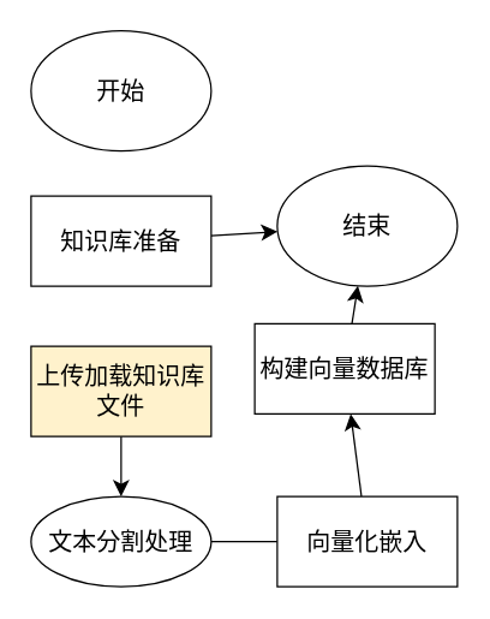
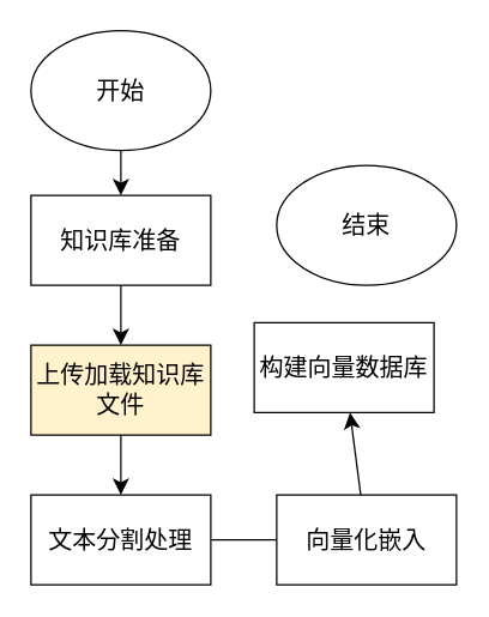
+ <mxCell id="2" value="" style="edgeStyle=none;curved=1;rounded=0;orthogonalLoop=1;jettySize=auto;html=1;fontSize=12;startSize=8;endSize=8;" edge="1" parent="1" source="3" target="5"><mxGeometry relative="1" as="geometry" /></mxCell>
- <mxCell id="4" value="" style="edgeStyle=none;curved=1;rounded=0;orthogonalLoop=1;jettySize=auto;html=1;fontSize=12;startSize=8;endSize=8;" edge="1" parent="1" source="5" target="14"><mxGeometry relative="1" as="geometry" /></mxCell>
+ <mxCell id="4" value="" style="edgeStyle=none;curved=1;rounded=0;orthogonalLoop=1;jettySize=auto;html=1;fontSize=12;startSize=8;endSize=8;" edge="1" parent="1" source="5" target="7"><mxGeometry relative="1" as="geometry" /></mxCell>
- <mxCell id="12" value="" style="edgeStyle=none;curved=1;rounded=0;orthogonalLoop=1;jettySize=auto;html=1;fontSize=12;startSize=8;endSize=8;" edge="1" parent="1" source="13" target="14"><mxGeometry relative="1" as="geometry" /></mxCell>
- <mxCell id="9" value="&lt;font style=&quot;font-size: 16px;&quot;&gt;文本分割处理&lt;/font&gt;" style="ellipse;whiteSpace=wrap;html=1;" vertex="1" parent="1"><mxGeometry x="20" y="330" width="120" height="60" as="geometry" /></mxCell>
+ <mxCell id="9" value="&lt;font style=&quot;font-size: 16px;&quot;&gt;文本分割处理&lt;/font&gt;" style="whiteSpace=wrap;html=1;" vertex="1" parent="1"><mxGeometry x="20" y="330" width="120" height="60" as="geometry" /></mxCell>
